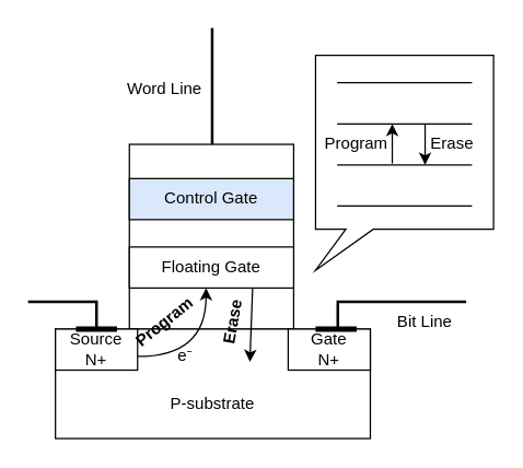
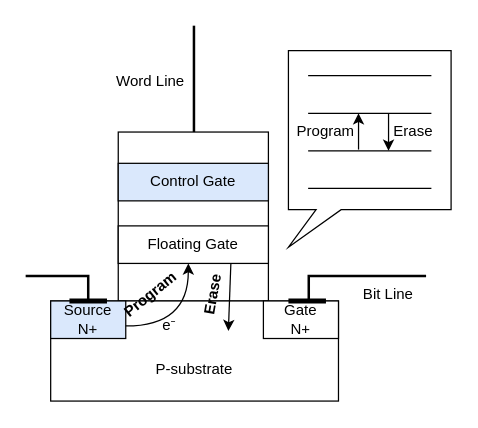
- <mxCell id="6" value="Source&lt;br&gt;N+" style="rounded=0;whiteSpace=wrap;html=1;" parent="1" vertex="1"><mxGeometry x="40" y="240" width="60" height="30" as="geometry" /></mxCell>
+ <mxCell id="6" value="Source&lt;br&gt;N+" style="rounded=0;whiteSpace=wrap;html=1;fillColor=#dae8fc;" parent="1" vertex="1"><mxGeometry x="40" y="240" width="60" height="30" as="geometry" /></mxCell>
